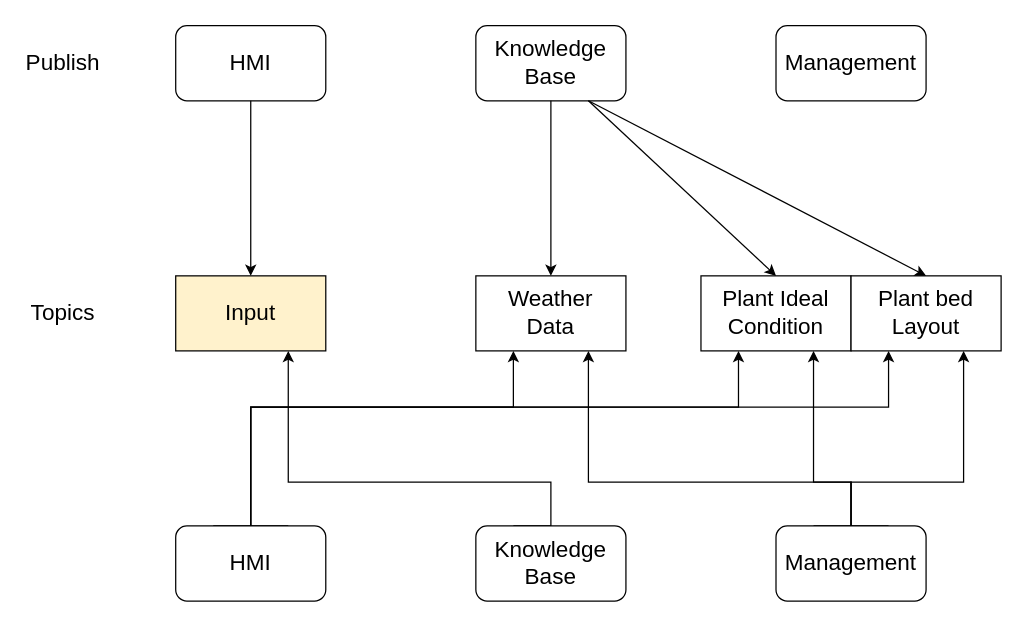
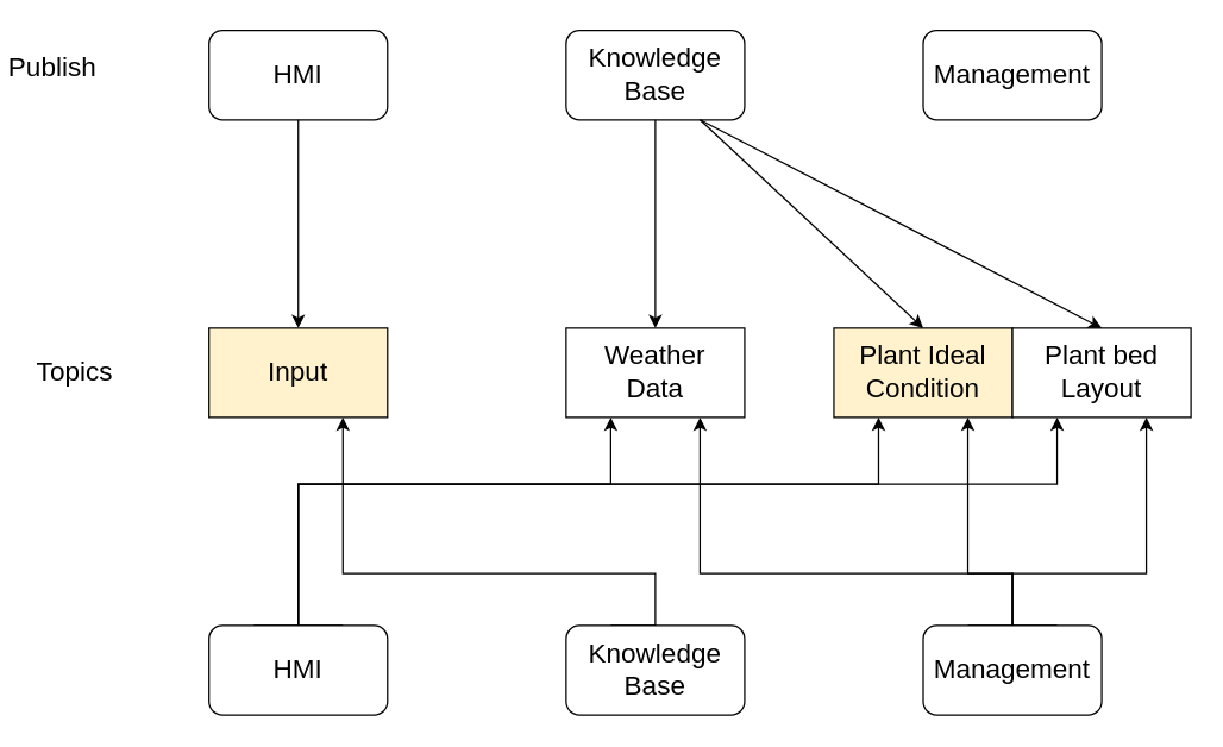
- <mxCell id="2" value="&lt;font style=&quot;font-size: 18px&quot;&gt;Publish&lt;/font&gt;" style="text;html=1;strokeColor=none;fillColor=none;align=center;verticalAlign=middle;whiteSpace=wrap;rounded=0;" vertex="1" parent="1"><mxGeometry x="20" y="35" width="60" height="30" as="geometry" /></mxCell>
+ <mxCell id="2" value="&lt;font style=&quot;font-size: 18px&quot;&gt;Publish&lt;/font&gt;" style="text;html=1;strokeColor=none;fillColor=none;align=center;verticalAlign=middle;whiteSpace=wrap;rounded=0;" vertex="1" parent="1"><mxGeometry x="5" y="30" width="60" height="30" as="geometry" /></mxCell>
- <mxCell id="19" value="Plant Ideal&lt;br&gt;Condition" style="rounded=0;whiteSpace=wrap;html=1;fontSize=18;" vertex="1" parent="1"><mxGeometry x="560" y="220" width="120" height="60" as="geometry" /></mxCell>
+ <mxCell id="19" value="Plant Ideal&lt;br&gt;Condition" style="rounded=0;whiteSpace=wrap;html=1;fontSize=18;fillColor=#fff2cc;" vertex="1" parent="1"><mxGeometry x="560" y="220" width="120" height="60" as="geometry" /></mxCell>
